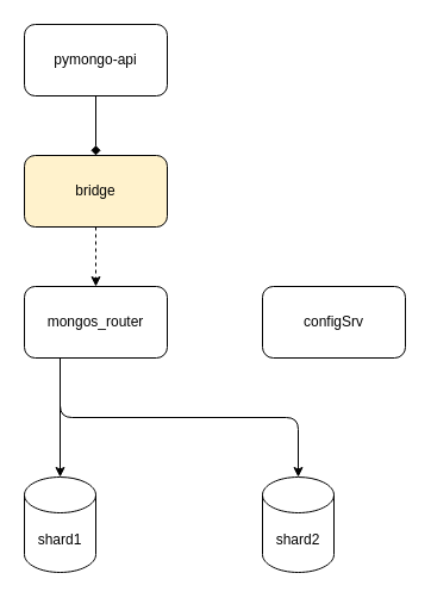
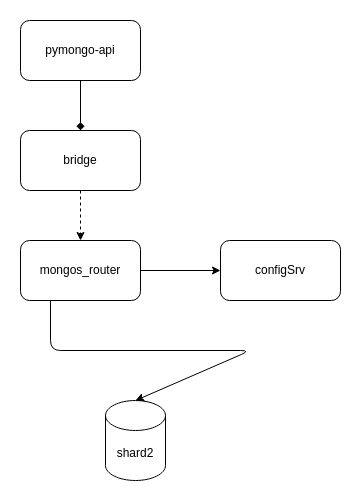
- <mxCell id="5" value="bridge" style="rounded=1;whiteSpace=wrap;html=1;fillColor=#fff2cc;" vertex="1" parent="1"><mxGeometry x="20" y="130" width="120" height="60" as="geometry" /></mxCell>
+ <mxCell id="5" value="bridge" style="rounded=1;whiteSpace=wrap;html=1;" vertex="1" parent="1"><mxGeometry x="20" y="130" width="120" height="60" as="geometry" /></mxCell>
+ <mxCell id="12" value="" style="endArrow=classic;html=1;rounded=0;exitX=1;exitY=0.5;exitDx=0;exitDy=0;entryX=0;entryY=0.5;entryDx=0;entryDy=0;" edge="1" parent="1" source="4" target="6"><mxGeometry width="50" height="50" relative="1" as="geometry"><mxPoint x="170" y="350" as="sourcePoint" /><mxPoint x="220" y="300" as="targetPoint" /></mxGeometry></mxCell>
- <mxCell id="10" value="" style="endArrow=classic;html=1;rounded=0;exitX=0.25;exitY=1;exitDx=0;exitDy=0;entryX=0.5;entryY=0;entryDx=0;entryDy=0;entryPerimeter=0;" edge="1" parent="1" source="4" target="2"><mxGeometry width="50" height="50" relative="1" as="geometry"><mxPoint x="140" y="430" as="sourcePoint" /><mxPoint x="190" y="380" as="targetPoint" /></mxGeometry></mxCell>
- <mxCell id="2" value="shard1" style="shape=cylinder3;whiteSpace=wrap;html=1;boundedLbl=1;backgroundOutline=1;size=15;" vertex="1" parent="1"><mxGeometry x="20" y="400" width="60" height="80" as="geometry" /></mxCell>
- <mxCell id="9" value="shard2" style="shape=cylinder3;whiteSpace=wrap;html=1;boundedLbl=1;backgroundOutline=1;size=15;" vertex="1" parent="1"><mxGeometry x="220" y="400" width="60" height="80" as="geometry" /></mxCell>
+ <mxCell id="9" value="shard2" style="shape=cylinder3;whiteSpace=wrap;html=1;boundedLbl=1;backgroundOutline=1;size=15;" vertex="1" parent="1"><mxGeometry x="105" y="400" width="60" height="80" as="geometry" /></mxCell>
